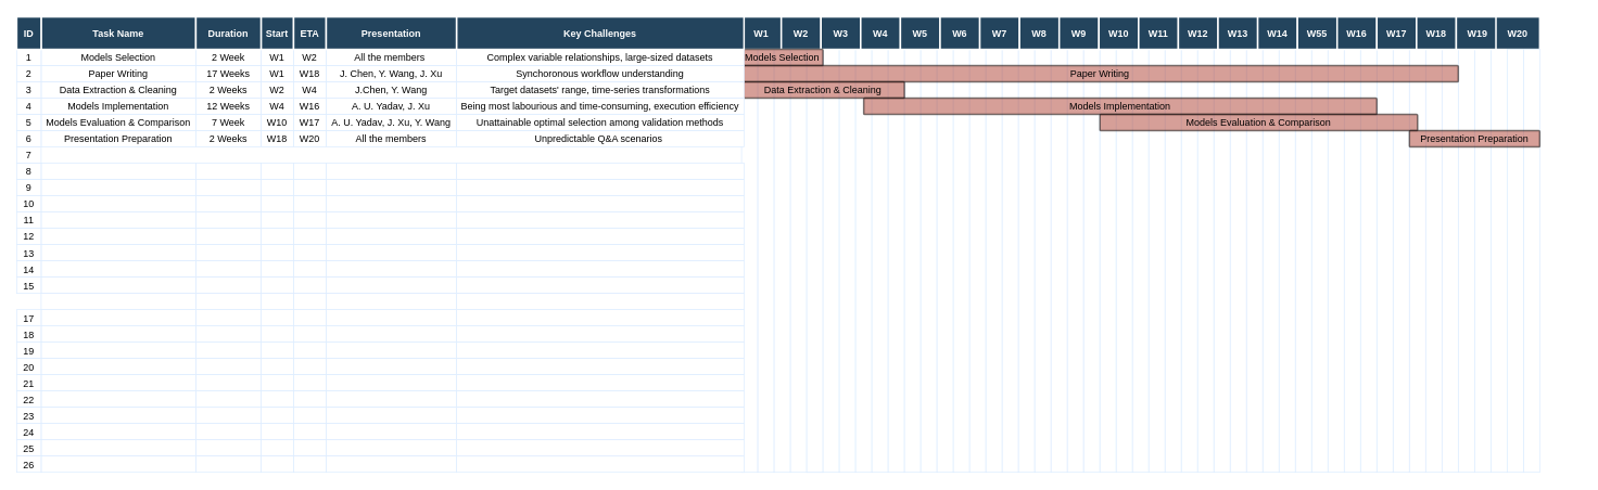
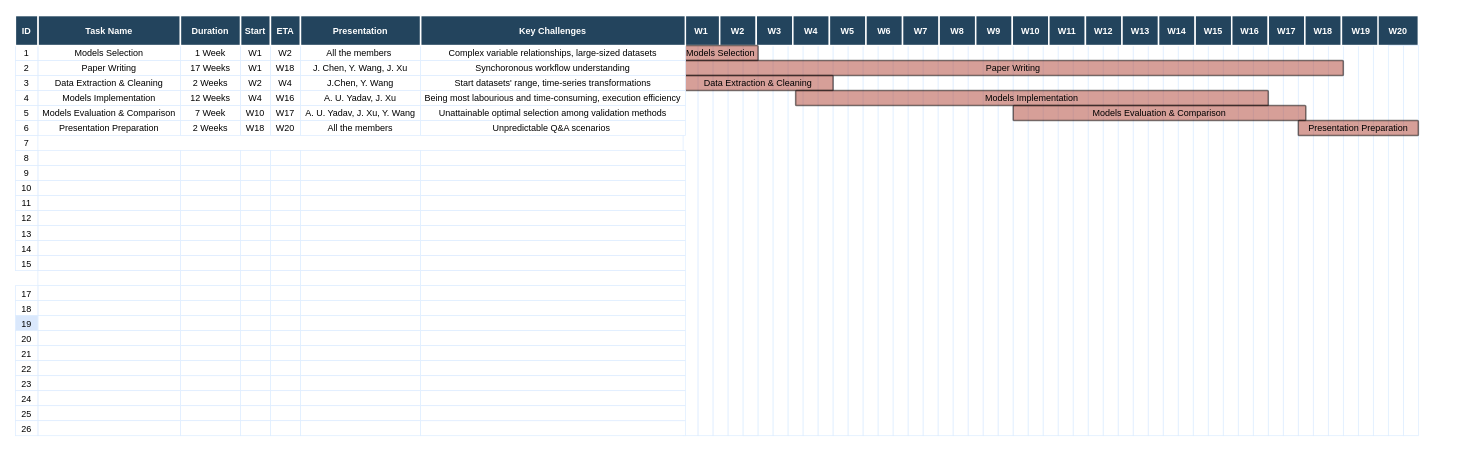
- <mxCell id="86" value="W55" style="fillColor=#23445D;strokeColor=#FFFFFF;strokeWidth=2;fontColor=#FFFFFF;fontStyle=1" parent="71" vertex="1"><mxGeometry x="682.478" y="1.137e-13" width="48.748" height="40.0" as="geometry" /></mxCell>
+ <mxCell id="86" value="W15" style="fillColor=#23445D;strokeColor=#FFFFFF;strokeWidth=2;fontColor=#FFFFFF;fontStyle=1" parent="71" vertex="1"><mxGeometry x="682.478" y="1.137e-13" width="48.748" height="40.0" as="geometry" /></mxCell>
- <mxCell id="264" value="2 Week" style="strokeColor=#DEEDFF;fillColor=#FFFFFF;" parent="263" vertex="1"><mxGeometry x="1.137e-13" y="40.0" width="80.0" height="20" as="geometry" /></mxCell>
+ <mxCell id="264" value="1 Week" style="strokeColor=#DEEDFF;fillColor=#FFFFFF;" parent="263" vertex="1"><mxGeometry x="1.137e-13" y="40.0" width="80.0" height="20" as="geometry" /></mxCell>
- <mxCell id="208" value="Target datasets' range, time-series transformations" style="strokeColor=#DEEDFF;fillColor=#FFFFFF;" parent="182" vertex="1"><mxGeometry x="2.91e-12" y="80.0" width="353.0" height="20.0" as="geometry" /></mxCell>
+ <mxCell id="208" value="Start datasets' range, time-series transformations" style="strokeColor=#DEEDFF;fillColor=#FFFFFF;" parent="182" vertex="1"><mxGeometry x="2.91e-12" y="80.0" width="353.0" height="20.0" as="geometry" /></mxCell>
- <mxCell id="254" value="19" style="strokeColor=#DEEDFF" parent="236" vertex="1"><mxGeometry x="8.527e-13" y="400.0" width="30.0" height="20.0" as="geometry" /></mxCell>
+ <mxCell id="254" value="19" style="strokeColor=#DEEDFF;fillColor=#dae8fc;" parent="236" vertex="1"><mxGeometry x="8.527e-13" y="400.0" width="30.0" height="20.0" as="geometry" /></mxCell>
